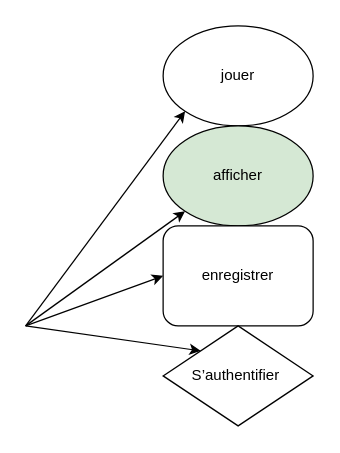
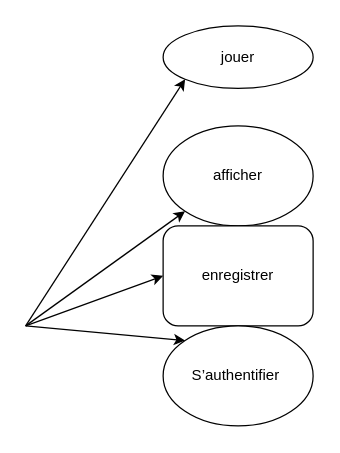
- <mxCell id="2" value="jouer" style="ellipse;whiteSpace=wrap;html=1;" parent="1" vertex="1"><mxGeometry x="130" y="20" width="120" height="80" as="geometry" /></mxCell>
+ <mxCell id="2" value="jouer" style="ellipse;whiteSpace=wrap;html=1;" parent="1" vertex="1"><mxGeometry x="130" y="20" width="120" height="50" as="geometry" /></mxCell>
- <mxCell id="3" value="afficher" style="ellipse;whiteSpace=wrap;html=1;fillColor=#d5e8d4;" parent="1" vertex="1"><mxGeometry x="130" y="100" width="120" height="80" as="geometry" /></mxCell>
+ <mxCell id="3" value="afficher" style="ellipse;whiteSpace=wrap;html=1;" parent="1" vertex="1"><mxGeometry x="130" y="100" width="120" height="80" as="geometry" /></mxCell>
- <mxCell id="5" value="S’authentifier&amp;nbsp;" style="rhombus;whiteSpace=wrap;html=1;" parent="1" vertex="1"><mxGeometry x="130" y="260" width="120" height="80" as="geometry" /></mxCell>
+ <mxCell id="5" value="S’authentifier&amp;nbsp;" style="ellipse;whiteSpace=wrap;html=1;" parent="1" vertex="1"><mxGeometry x="130" y="260" width="120" height="80" as="geometry" /></mxCell>
